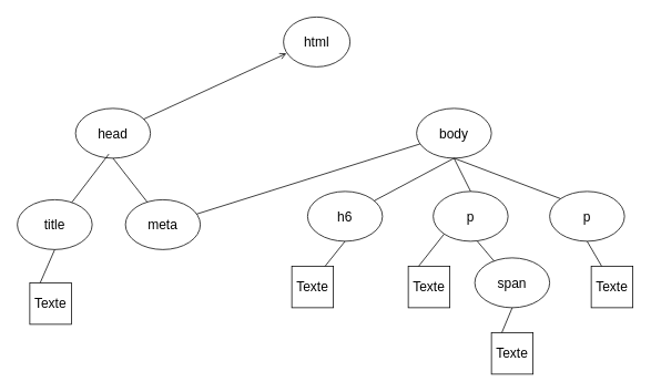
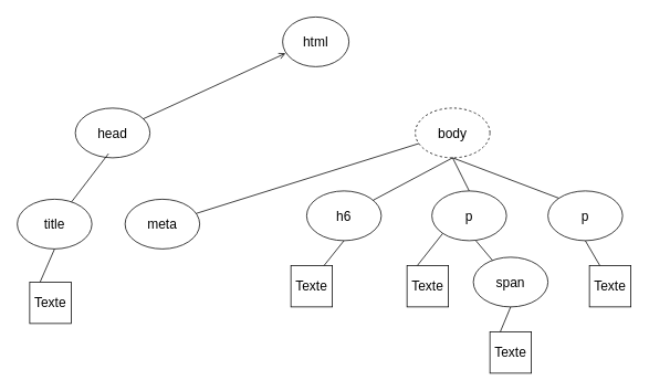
- <mxCell id="11" value="&lt;font style=&quot;font-size: 16px&quot;&gt;body&lt;/font&gt;" style="ellipse;whiteSpace=wrap;html=1;" vertex="1" parent="1"><mxGeometry x="500" y="130" width="90" height="60" as="geometry" /></mxCell>
+ <mxCell id="11" value="&lt;font style=&quot;font-size: 16px&quot;&gt;body&lt;/font&gt;" style="ellipse;whiteSpace=wrap;html=1;dashed=1;" vertex="1" parent="1"><mxGeometry x="500" y="130" width="90" height="60" as="geometry" /></mxCell>
- <mxCell id="7" value="" style="endArrow=none;html=1;entryX=0.5;entryY=1;entryDx=0;entryDy=0;exitX=0.293;exitY=0.05;exitDx=0;exitDy=0;exitPerimeter=0;" edge="1" parent="1" source="5" target="3"><mxGeometry width="50" height="50" relative="1" as="geometry"><mxPoint x="95.438" y="253.273" as="sourcePoint" /><mxPoint x="140" y="195" as="targetPoint" /></mxGeometry></mxCell>
